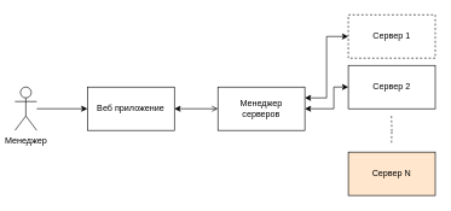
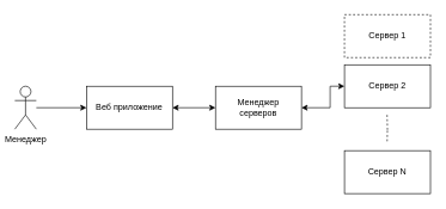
- <mxCell id="6" style="edgeStyle=orthogonalEdgeStyle;rounded=0;orthogonalLoop=1;jettySize=auto;html=1;exitX=1;exitY=0.25;exitDx=0;exitDy=0;entryX=0;entryY=0.5;entryDx=0;entryDy=0;startArrow=classic;startFill=1;endArrow=classic;endFill=1;" parent="1" source="8" target="9" edge="1"><mxGeometry relative="1" as="geometry" /></mxCell>
- <mxCell id="4" style="edgeStyle=orthogonalEdgeStyle;rounded=0;orthogonalLoop=1;jettySize=auto;html=1;exitX=1;exitY=0.5;exitDx=0;exitDy=0;entryX=0;entryY=0.5;entryDx=0;entryDy=0;startArrow=classic;startFill=1;endArrow=open;endFill=1;" parent="1" source="5" target="8" edge="1"><mxGeometry relative="1" as="geometry" /></mxCell>
+ <mxCell id="4" style="edgeStyle=orthogonalEdgeStyle;rounded=0;orthogonalLoop=1;jettySize=auto;html=1;exitX=1;exitY=0.5;exitDx=0;exitDy=0;entryX=0;entryY=0.5;entryDx=0;entryDy=0;startArrow=classic;startFill=1;endArrow=classic;endFill=1;" parent="1" source="5" target="8" edge="1"><mxGeometry relative="1" as="geometry" /></mxCell>
- <mxCell id="12" value="Сервер N" style="rounded=0;whiteSpace=wrap;html=1;fillColor=#ffe6cc;" parent="1" vertex="1"><mxGeometry x="480" y="210" width="120" height="60" as="geometry" /></mxCell>
+ <mxCell id="12" value="Сервер N" style="rounded=0;whiteSpace=wrap;html=1;" parent="1" vertex="1"><mxGeometry x="480" y="210" width="120" height="60" as="geometry" /></mxCell>
